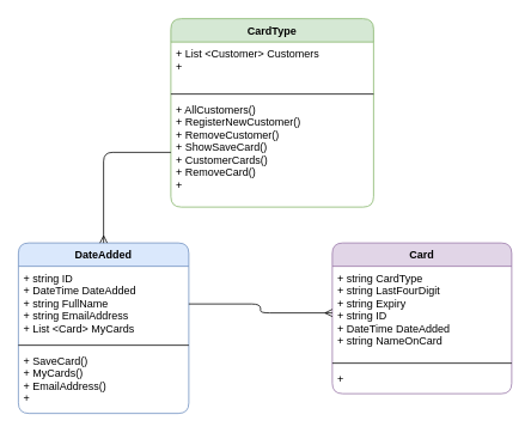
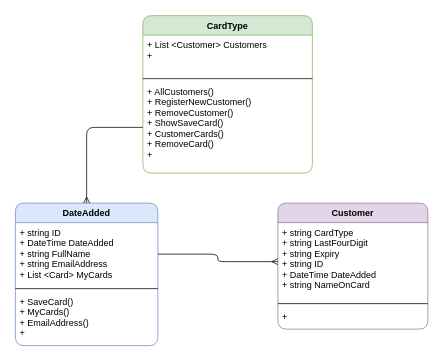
- <mxCell id="10" value="Card" style="swimlane;fontStyle=1;align=center;verticalAlign=top;childLayout=stackLayout;horizontal=1;startSize=26;horizontalStack=0;resizeParent=1;resizeParentMax=0;resizeLast=0;collapsible=1;marginBottom=0;rounded=1;fillColor=#e1d5e7;strokeColor=#9673a6;" vertex="1" parent="1"><mxGeometry x="370" y="270" width="200" height="168" as="geometry" /></mxCell>
+ <mxCell id="10" value="Customer" style="swimlane;fontStyle=1;align=center;verticalAlign=top;childLayout=stackLayout;horizontal=1;startSize=26;horizontalStack=0;resizeParent=1;resizeParentMax=0;resizeLast=0;collapsible=1;marginBottom=0;rounded=1;fillColor=#e1d5e7;strokeColor=#9673a6;" vertex="1" parent="1"><mxGeometry x="370" y="270" width="200" height="168" as="geometry" /></mxCell>
